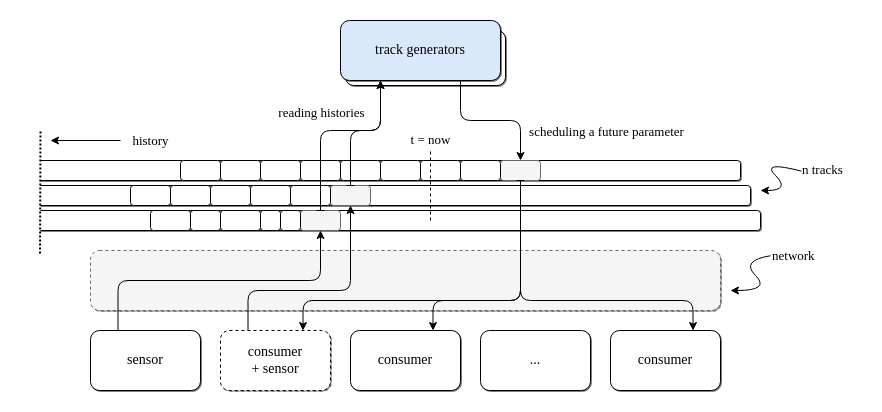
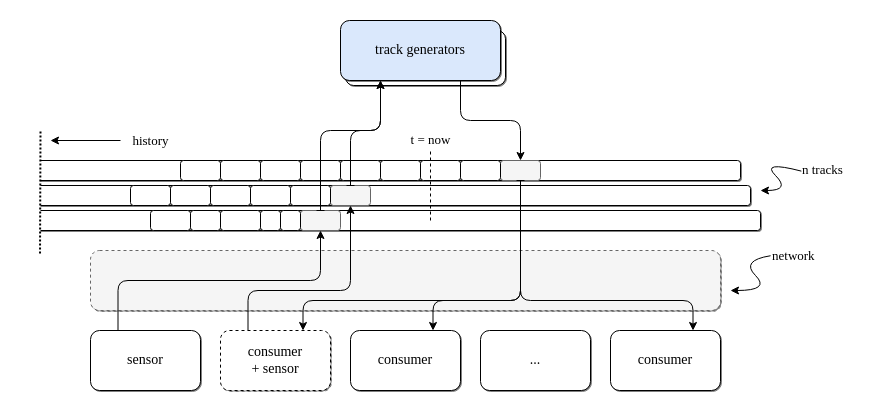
- <mxCell id="40" value="reading histories" style="text;html=1;align=center;verticalAlign=middle;resizable=0;points=[];autosize=1;strokeColor=none;fillColor=none;fontFamily=Times New Roman;fontSize=13;" vertex="1" parent="1"><mxGeometry x="266" y="97" width="110" height="30" as="geometry" /></mxCell>
- <mxCell id="36" value="scheduling a future parameter" style="text;html=1;align=center;verticalAlign=middle;resizable=0;points=[];autosize=1;strokeColor=none;fillColor=none;fontFamily=Times New Roman;fontSize=13;" vertex="1" parent="1"><mxGeometry x="516" y="116" width="180" height="30" as="geometry" /></mxCell>
